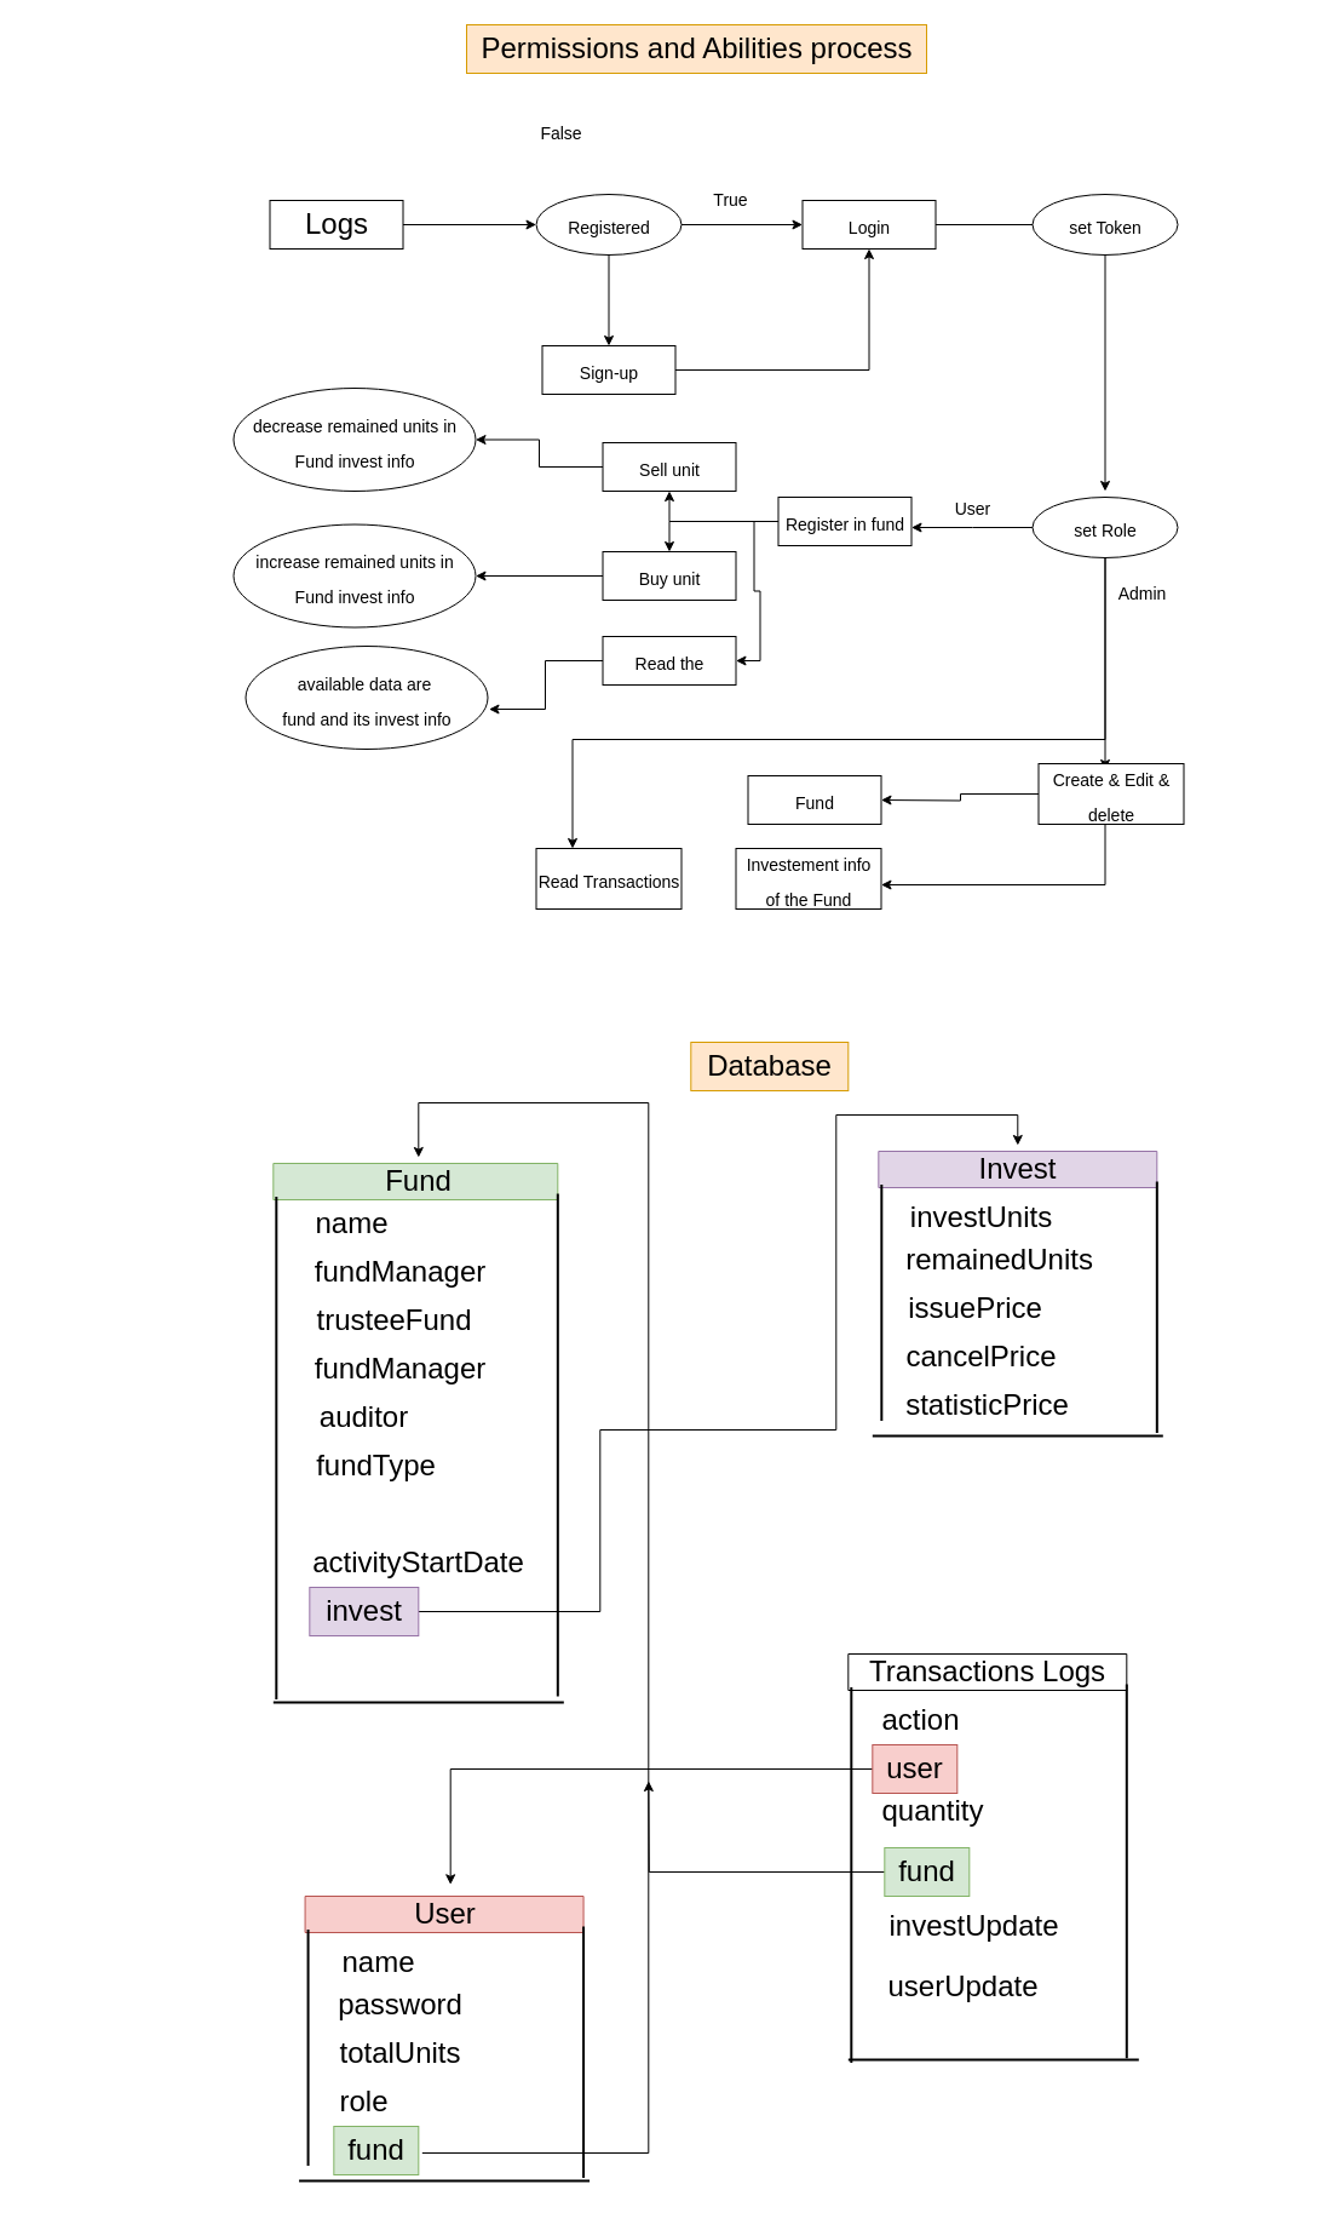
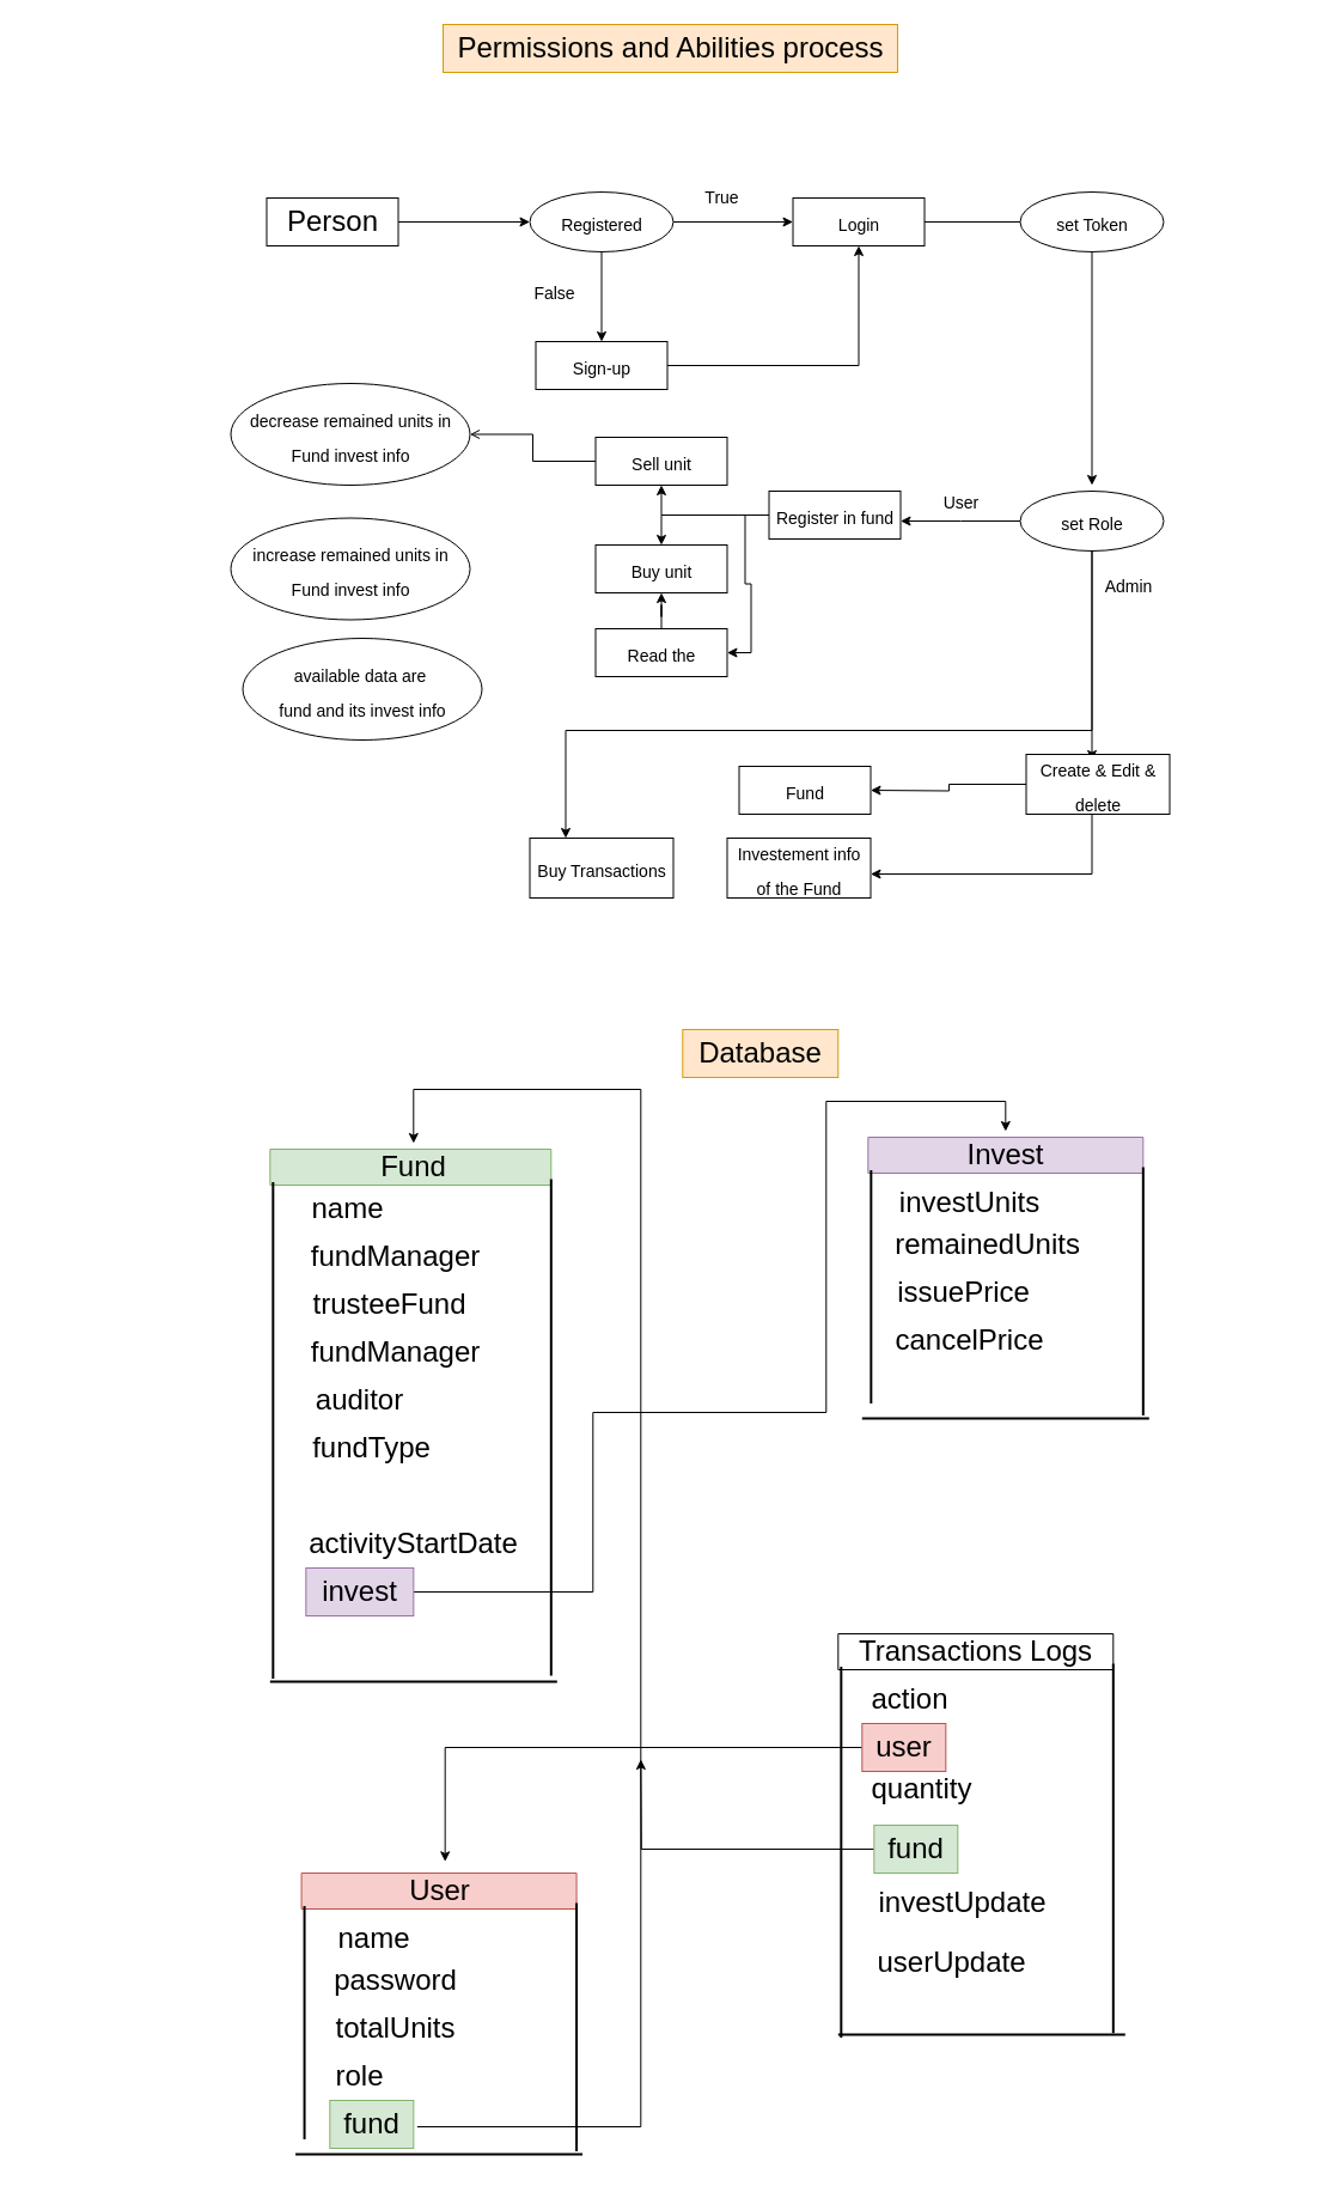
- <mxCell id="40" value="&lt;font style=&quot;font-size: 24px;&quot;&gt;Permissions and Abilities process&lt;/font&gt;" style="text;html=1;align=center;verticalAlign=middle;resizable=0;points=[];autosize=1;strokeColor=#d79b00;fillColor=#ffe6cc;fontSize=11;" vertex="1" parent="1"><mxGeometry x="385" y="20" width="380" height="40" as="geometry" /></mxCell>
+ <mxCell id="40" value="&lt;font style=&quot;font-size: 24px;&quot;&gt;Permissions and Abilities process&lt;/font&gt;" style="text;html=1;align=center;verticalAlign=middle;resizable=0;points=[];autosize=1;strokeColor=#d79b00;fillColor=#ffe6cc;fontSize=11;" vertex="1" parent="1"><mxGeometry x="370" y="20" width="380" height="40" as="geometry" /></mxCell>
- <mxCell id="8" value="False" style="text;html=1;align=center;verticalAlign=middle;resizable=0;points=[];autosize=1;strokeColor=none;fillColor=none;fontSize=14;" vertex="1" parent="1"><mxGeometry x="432.5" y="95" width="60" height="30" as="geometry" /></mxCell>
+ <mxCell id="8" value="False" style="text;html=1;align=center;verticalAlign=middle;resizable=0;points=[];autosize=1;strokeColor=none;fillColor=none;fontSize=14;" vertex="1" parent="1"><mxGeometry x="432.5" y="230" width="60" height="30" as="geometry" /></mxCell>
- <mxCell id="3" value="Logs" style="rounded=0;whiteSpace=wrap;html=1;fontSize=24;" vertex="1" parent="1"><mxGeometry x="222.5" y="165" width="110" height="40" as="geometry" /></mxCell>
+ <mxCell id="3" value="Person" style="rounded=0;whiteSpace=wrap;html=1;fontSize=24;" vertex="1" parent="1"><mxGeometry x="222.5" y="165" width="110" height="40" as="geometry" /></mxCell>
- <mxCell id="21" style="edgeStyle=orthogonalEdgeStyle;rounded=0;orthogonalLoop=1;jettySize=auto;html=1;fontSize=14;entryX=1;entryY=0.5;entryDx=0;entryDy=0;" edge="1" parent="1" source="22" target="29"><mxGeometry relative="1" as="geometry"><mxPoint x="412.5" y="385" as="targetPoint" /></mxGeometry></mxCell>
+ <mxCell id="21" style="edgeStyle=orthogonalEdgeStyle;rounded=0;orthogonalLoop=1;jettySize=auto;html=1;fontSize=14;entryX=1;entryY=0.5;entryDx=0;entryDy=0;endArrow=open;" edge="1" parent="1" source="22" target="29"><mxGeometry relative="1" as="geometry"><mxPoint x="412.5" y="385" as="targetPoint" /></mxGeometry></mxCell>
- <mxCell id="23" style="edgeStyle=orthogonalEdgeStyle;rounded=0;orthogonalLoop=1;jettySize=auto;html=1;fontSize=14;entryX=1;entryY=0.5;entryDx=0;entryDy=0;" edge="1" parent="1" source="24" target="30"><mxGeometry relative="1" as="geometry"><mxPoint x="412.5" y="475" as="targetPoint" /></mxGeometry></mxCell>
- <mxCell id="31" style="edgeStyle=orthogonalEdgeStyle;rounded=0;orthogonalLoop=1;jettySize=auto;html=1;entryX=1.005;entryY=0.612;entryDx=0;entryDy=0;entryPerimeter=0;fontSize=11;" edge="1" parent="1" source="32" target="33"><mxGeometry relative="1" as="geometry" /></mxCell>
+ <mxCell id="31" style="edgeStyle=orthogonalEdgeStyle;rounded=0;orthogonalLoop=1;jettySize=auto;html=1;fontSize=11;" edge="1" parent="1" source="32" target="24"><mxGeometry relative="1" as="geometry" /></mxCell>
- <mxCell id="39" value="&lt;span style=&quot;font-size: 14px;&quot;&gt;Read Transactions&lt;/span&gt;" style="rounded=0;whiteSpace=wrap;html=1;fontSize=24;" vertex="1" parent="1"><mxGeometry x="442.5" y="700" width="120" height="50" as="geometry" /></mxCell>
+ <mxCell id="39" value="&lt;span style=&quot;font-size: 14px;&quot;&gt;Buy Transactions&lt;/span&gt;" style="rounded=0;whiteSpace=wrap;html=1;fontSize=24;" vertex="1" parent="1"><mxGeometry x="442.5" y="700" width="120" height="50" as="geometry" /></mxCell>
- <mxCell id="62" value="statisticPrice" style="text;html=1;align=center;verticalAlign=middle;resizable=0;points=[];autosize=1;strokeColor=none;fillColor=none;fontSize=24;" vertex="1" parent="1"><mxGeometry x="735.32" y="1140" width="160" height="40" as="geometry" /></mxCell>
